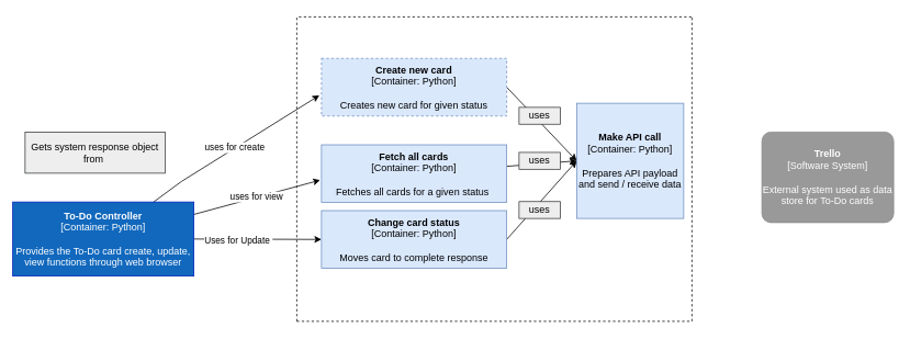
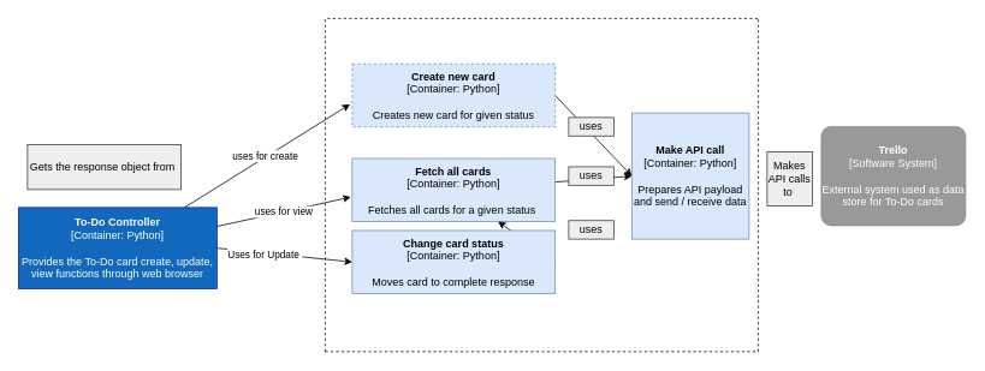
- <mxCell id="14" value="Gets system response object from&amp;nbsp;" style="text;html=1;align=center;verticalAlign=middle;whiteSpace=wrap;rounded=0;fillColor=#eeeeee;strokeColor=#36393d;" parent="1" vertex="1"><mxGeometry x="30" y="160" width="170" height="50" as="geometry" /></mxCell>
+ <mxCell id="14" value="Gets the response object from&amp;nbsp;" style="text;html=1;align=center;verticalAlign=middle;whiteSpace=wrap;rounded=0;fillColor=#eeeeee;strokeColor=#36393d;" parent="1" vertex="1"><mxGeometry x="30" y="160" width="170" height="50" as="geometry" /></mxCell>
+ <mxCell id="20" value="&lt;span&gt;Makes API calls to&amp;nbsp;&lt;/span&gt;" style="text;html=1;align=center;verticalAlign=middle;whiteSpace=wrap;rounded=0;fillColor=#eeeeee;strokeColor=#36393d;" parent="1" vertex="1"><mxGeometry x="850" y="168" width="50" height="60" as="geometry" /></mxCell>
- <mxCell id="13" value="&lt;b&gt;Trello&lt;/b&gt;&lt;div&gt;[Software System]&lt;/div&gt;&lt;br&gt;&lt;div&gt;External system used as data store for To-Do cards&lt;/div&gt;" style="rounded=1;whiteSpace=wrap;html=1;labelBackgroundColor=none;fillColor=#999999;fontColor=#ffffff;align=center;arcSize=10;strokeColor=#8A8A8A;metaEdit=1;metaData={&quot;c4Type&quot;:{&quot;editable&quot;:false}};points=[[0.25,0,0],[0.5,0,0],[0.75,0,0],[1,0.25,0],[1,0.5,0],[1,0.75,0],[0.75,1,0],[0.5,1,0],[0.25,1,0],[0,0.75,0],[0,0.5,0],[0,0.25,0]];" parent="1" vertex="1"><mxGeometry x="925" y="160" width="160" height="110.0" as="geometry" /></mxCell>
+ <mxCell id="13" value="&lt;b&gt;Trello&lt;/b&gt;&lt;div&gt;[Software System]&lt;/div&gt;&lt;br&gt;&lt;div&gt;External system used as data store for To-Do cards&lt;/div&gt;" style="rounded=1;whiteSpace=wrap;html=1;labelBackgroundColor=none;fillColor=#999999;fontColor=#ffffff;align=center;arcSize=10;strokeColor=#8A8A8A;metaEdit=1;metaData={&quot;c4Type&quot;:{&quot;editable&quot;:false}};points=[[0.25,0,0],[0.5,0,0],[0.75,0,0],[1,0.25,0],[1,0.5,0],[1,0.75,0],[0.75,1,0],[0.5,1,0],[0.25,1,0],[0,0.75,0],[0,0.5,0],[0,0.25,0]];" parent="1" vertex="1"><mxGeometry x="910" y="140" width="160" height="110.0" as="geometry" /></mxCell>
- <mxCell id="6" style="edgeStyle=none;rounded=0;orthogonalLoop=1;jettySize=auto;html=1;entryX=0;entryY=0.5;entryDx=0;entryDy=0;exitX=1;exitY=0.5;exitDx=0;exitDy=0;" parent="1" source="7" target="19" edge="1"><mxGeometry relative="1" as="geometry" /></mxCell>
+ <mxCell id="6" style="edgeStyle=none;rounded=0;orthogonalLoop=1;jettySize=auto;html=1;exitX=1;exitY=0.5;exitDx=0;exitDy=0;" parent="1" source="7" target="5" edge="1"><mxGeometry relative="1" as="geometry" /></mxCell>
- <mxCell id="12" value="&lt;b&gt;To-Do Controller&lt;/b&gt;&lt;br&gt;[Container: Python]&lt;br&gt;&lt;br&gt;Provides the To-Do card create, update, view functions through web browser" style="rounded=0;whiteSpace=wrap;html=1;strokeColor=#001DBC;noLabel=0;fontColor=#ffffff;fillColor=#1168BD;" parent="1" vertex="1"><mxGeometry x="15" y="245" width="220" height="90" as="geometry" /></mxCell>
+ <mxCell id="12" value="&lt;b&gt;To-Do Controller&lt;/b&gt;&lt;br&gt;[Container: Python]&lt;br&gt;&lt;br&gt;Provides the To-Do card create, update, view functions through web browser" style="rounded=0;whiteSpace=wrap;html=1;strokeColor=#001DBC;noLabel=0;fontColor=#ffffff;fillColor=#1168BD;" parent="1" vertex="1"><mxGeometry x="20" y="230" width="220" height="90" as="geometry" /></mxCell>
